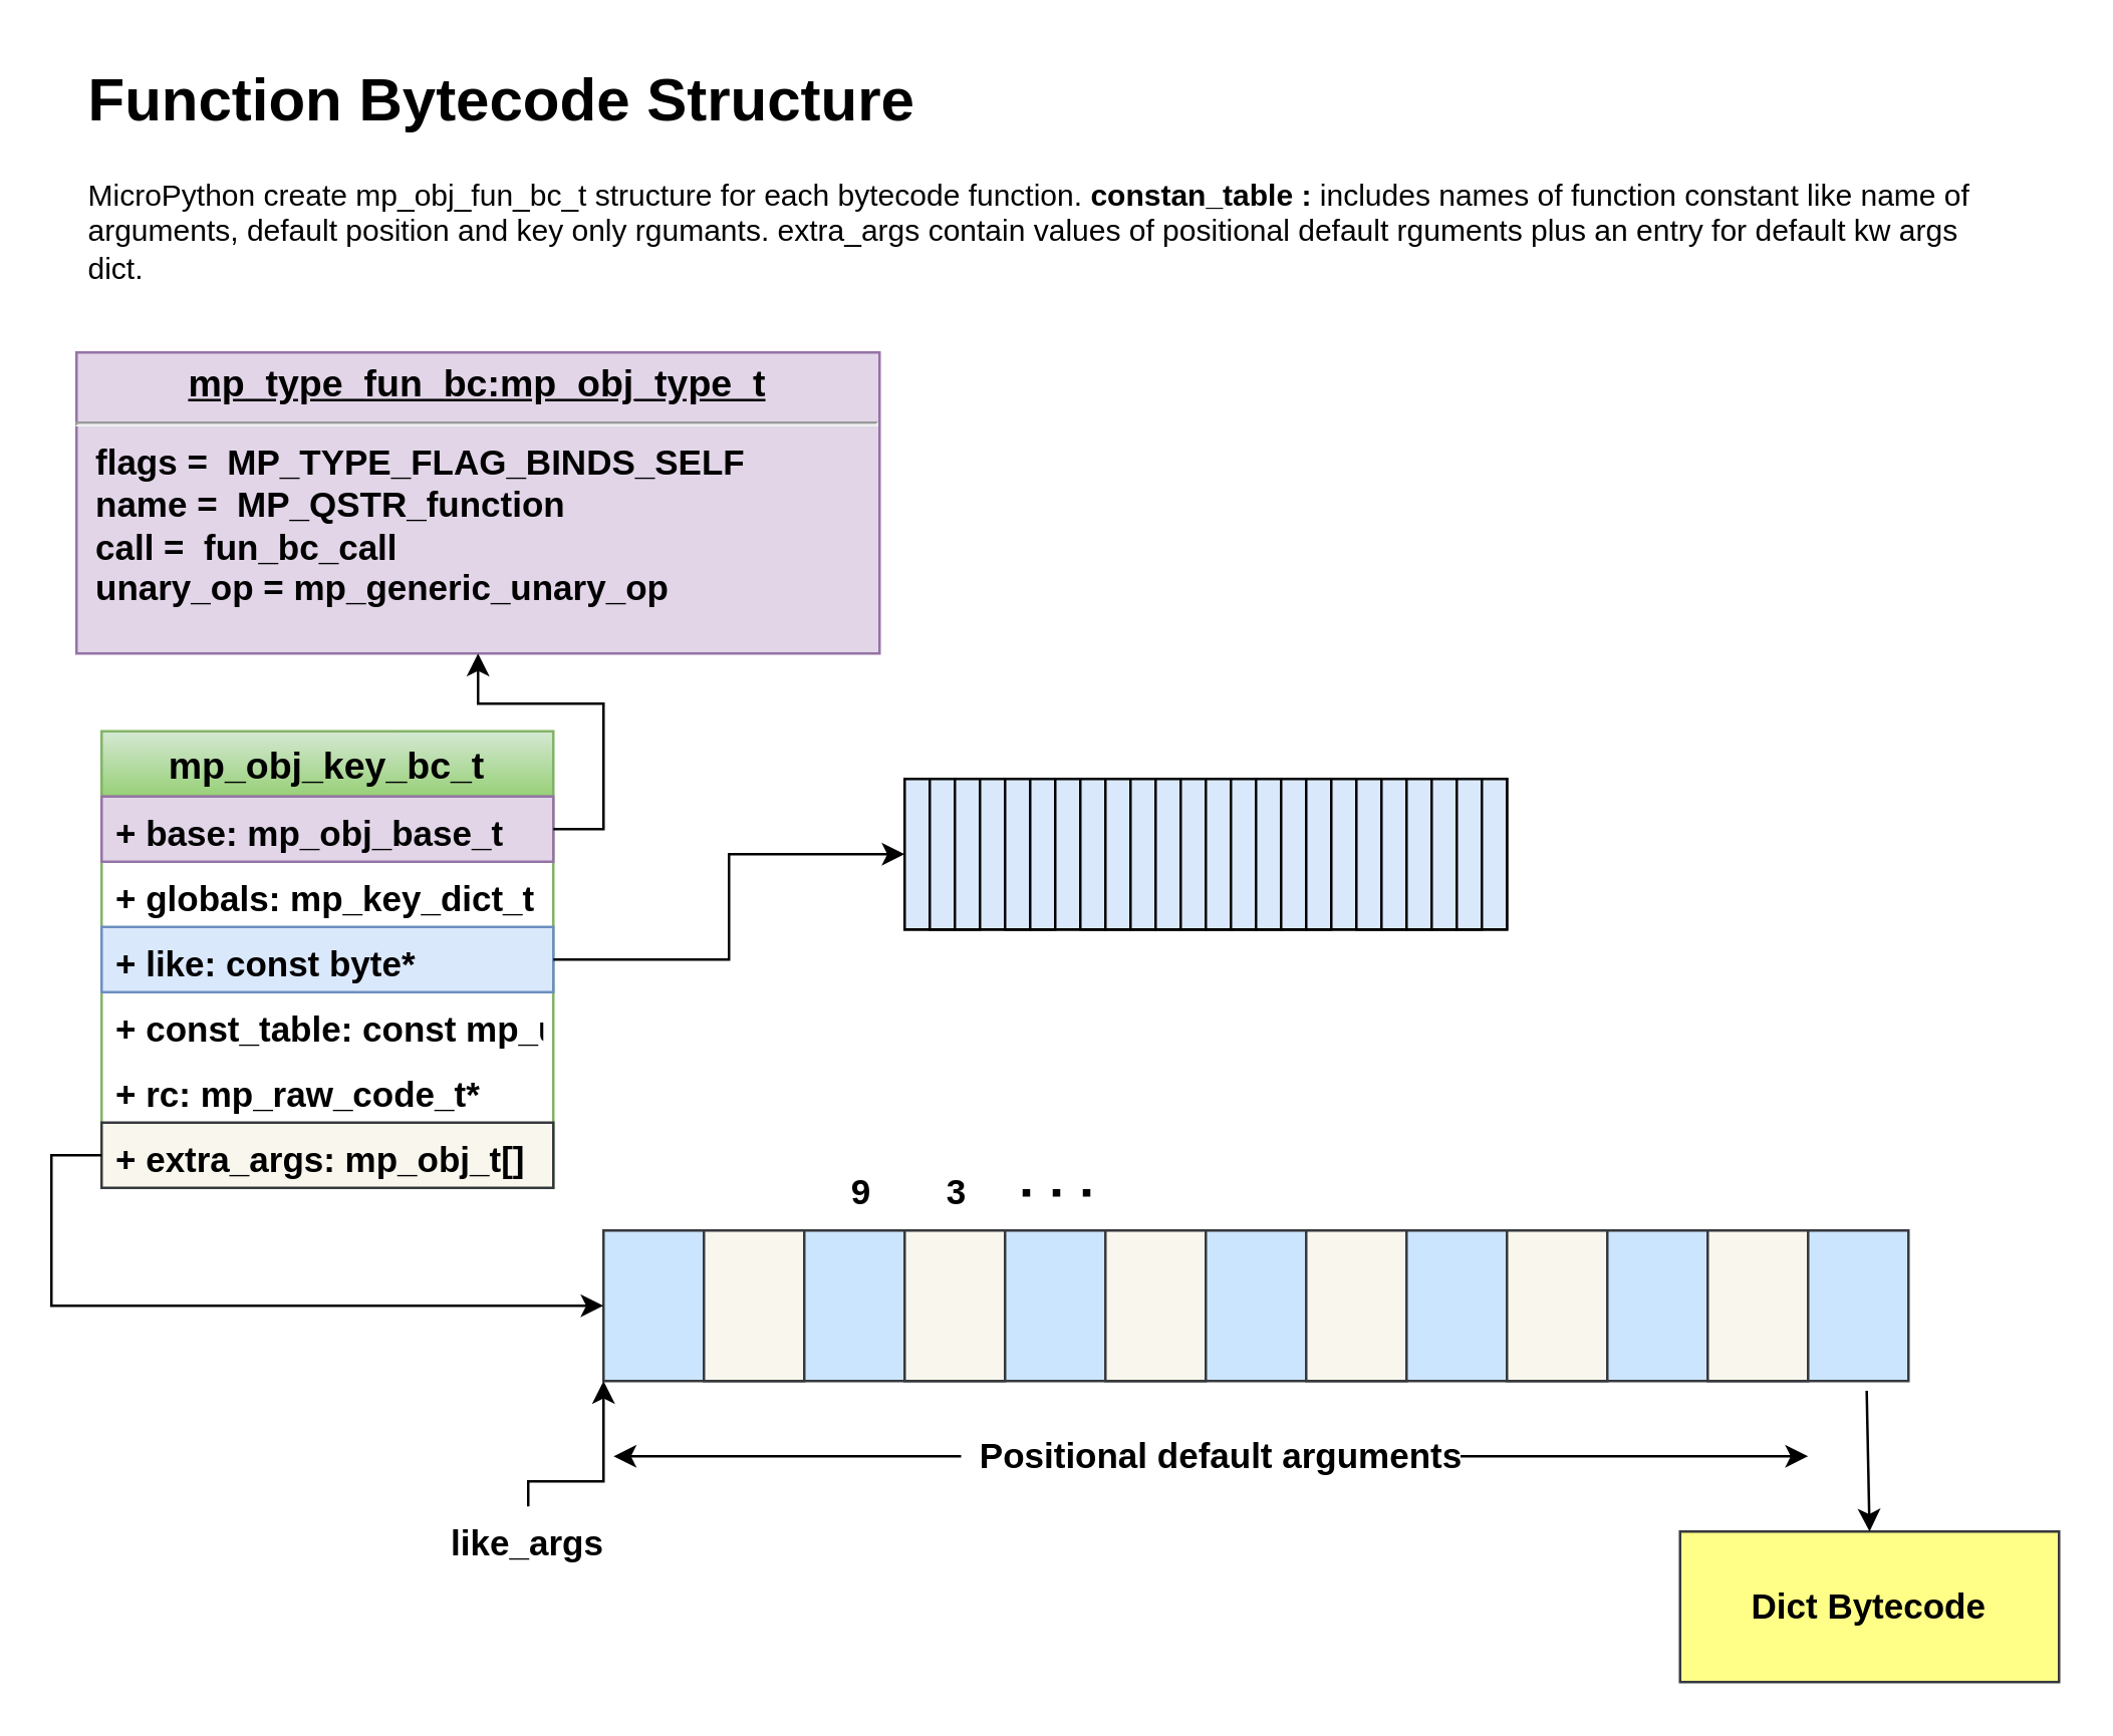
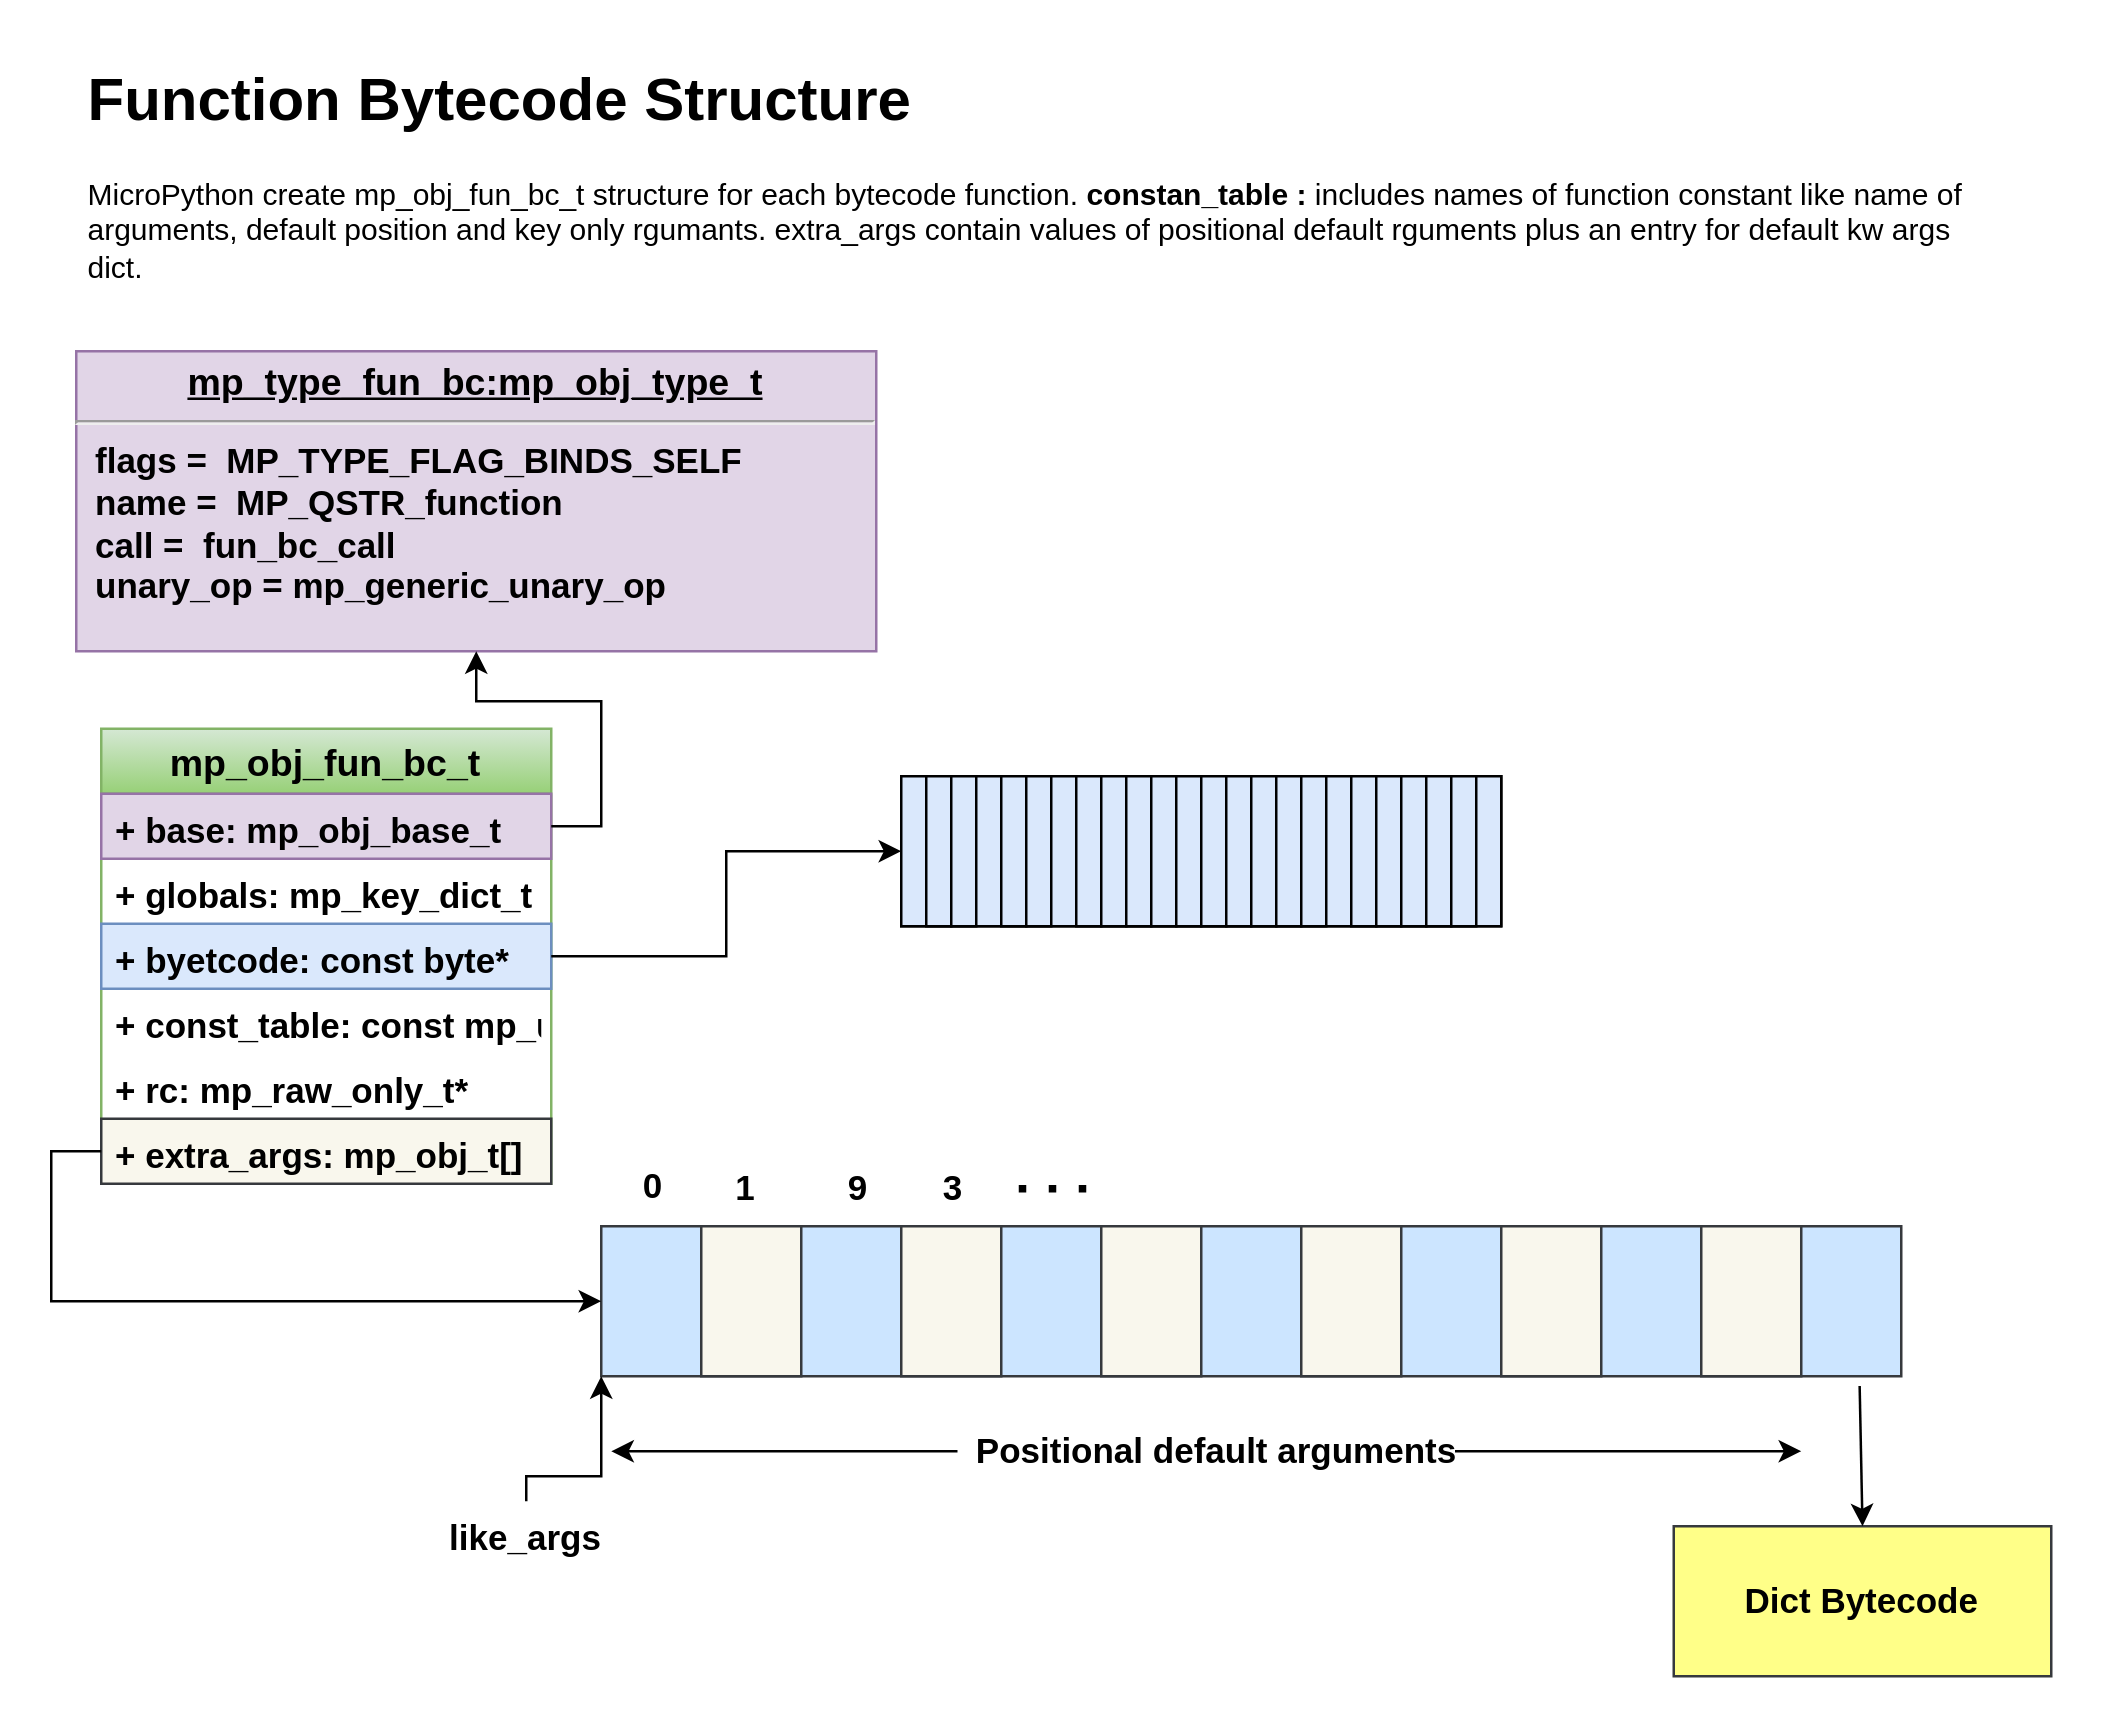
- <mxCell id="3" value="mp_obj_key_bc_t" style="swimlane;fontStyle=1;childLayout=stackLayout;horizontal=1;startSize=26;horizontalStack=0;resizeParent=1;resizeParentMax=0;resizeLast=0;collapsible=1;marginBottom=0;fontSize=15;fillColor=#d5e8d4;gradientColor=#97d077;strokeColor=#82b366;" vertex="1" parent="1"><mxGeometry x="40" y="291" width="180" height="182" as="geometry" /></mxCell>
+ <mxCell id="3" value="mp_obj_fun_bc_t" style="swimlane;fontStyle=1;childLayout=stackLayout;horizontal=1;startSize=26;horizontalStack=0;resizeParent=1;resizeParentMax=0;resizeLast=0;collapsible=1;marginBottom=0;fontSize=15;fillColor=#d5e8d4;gradientColor=#97d077;strokeColor=#82b366;" vertex="1" parent="1"><mxGeometry x="40" y="291" width="180" height="182" as="geometry" /></mxCell>
- <mxCell id="6" value="+ like: const byte*" style="text;strokeColor=#6c8ebf;fillColor=#dae8fc;align=left;verticalAlign=top;spacingLeft=4;spacingRight=4;overflow=hidden;rotatable=0;points=[[0,0.5],[1,0.5]];portConstraint=eastwest;fontStyle=1;fontSize=14;" vertex="1" parent="3"><mxGeometry y="78" width="180" height="26" as="geometry" /></mxCell>
+ <mxCell id="6" value="+ byetcode: const byte*" style="text;strokeColor=#6c8ebf;fillColor=#dae8fc;align=left;verticalAlign=top;spacingLeft=4;spacingRight=4;overflow=hidden;rotatable=0;points=[[0,0.5],[1,0.5]];portConstraint=eastwest;fontStyle=1;fontSize=14;" vertex="1" parent="3"><mxGeometry y="78" width="180" height="26" as="geometry" /></mxCell>
- <mxCell id="8" value="+ rc: mp_raw_code_t*" style="text;strokeColor=none;fillColor=none;align=left;verticalAlign=top;spacingLeft=4;spacingRight=4;overflow=hidden;rotatable=0;points=[[0,0.5],[1,0.5]];portConstraint=eastwest;fontStyle=1;fontSize=14;" vertex="1" parent="3"><mxGeometry y="130" width="180" height="26" as="geometry" /></mxCell>
+ <mxCell id="8" value="+ rc: mp_raw_only_t*" style="text;strokeColor=none;fillColor=none;align=left;verticalAlign=top;spacingLeft=4;spacingRight=4;overflow=hidden;rotatable=0;points=[[0,0.5],[1,0.5]];portConstraint=eastwest;fontStyle=1;fontSize=14;" vertex="1" parent="3"><mxGeometry y="130" width="180" height="26" as="geometry" /></mxCell>
+ <mxCell id="47" value="0" style="text;html=1;strokeColor=none;fillColor=none;align=center;verticalAlign=middle;whiteSpace=wrap;rounded=0;fontSize=14;fontStyle=1" vertex="1" parent="1"><mxGeometry x="246" y="459" width="30" height="30" as="geometry" /></mxCell>
+ <mxCell id="48" value="1" style="text;html=1;strokeColor=none;fillColor=none;align=center;verticalAlign=middle;whiteSpace=wrap;rounded=0;fontSize=14;fontStyle=1" vertex="1" parent="1"><mxGeometry x="283" y="460" width="30" height="30" as="geometry" /></mxCell>
